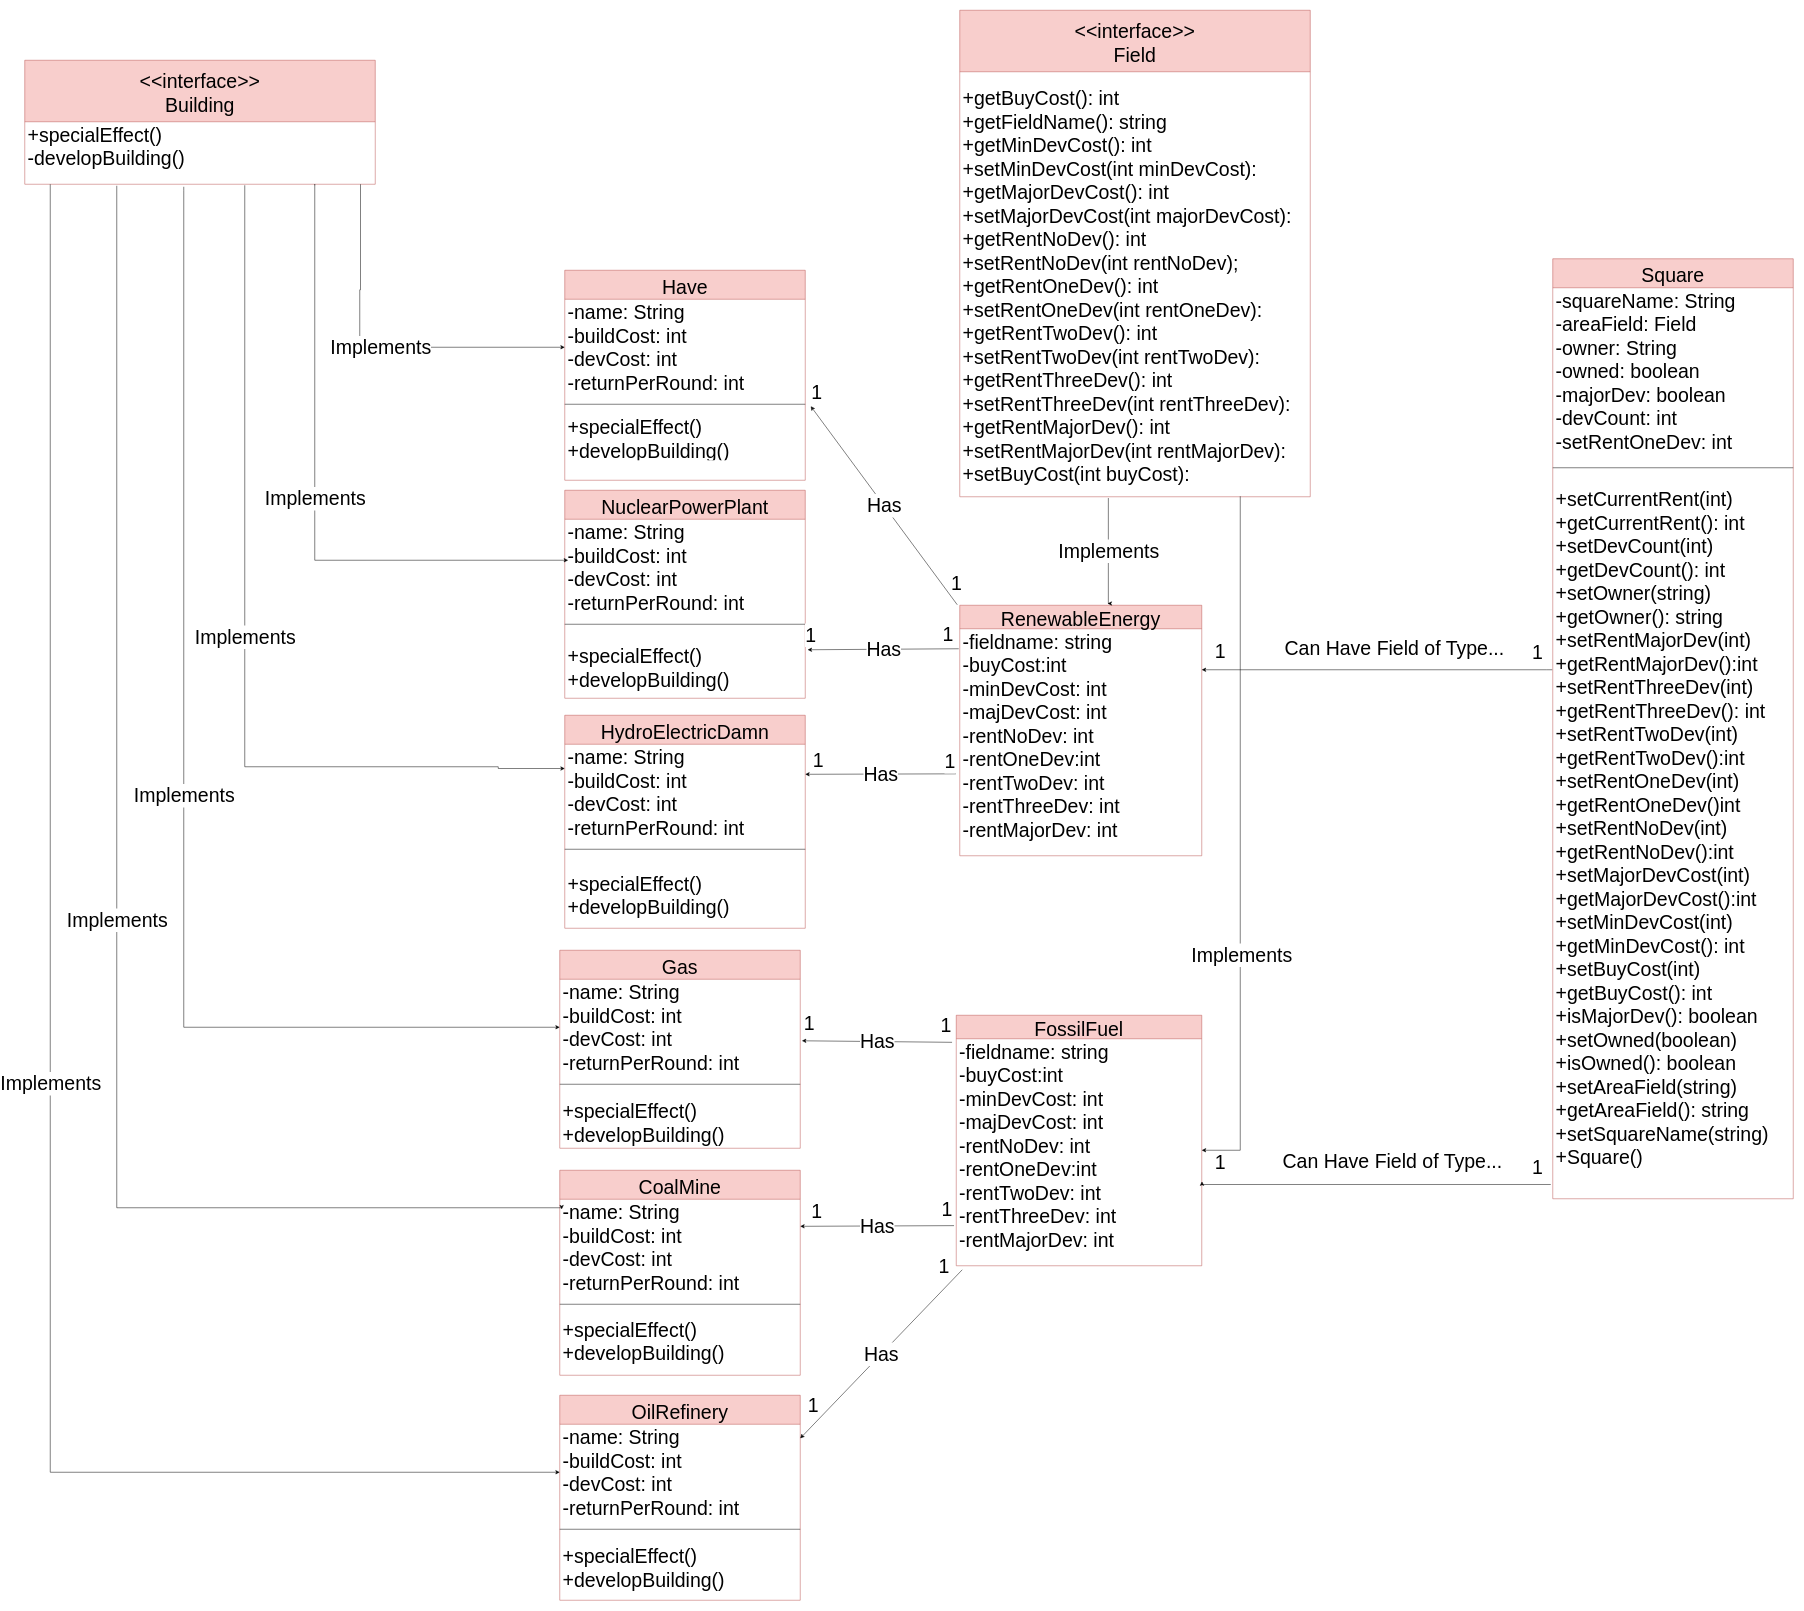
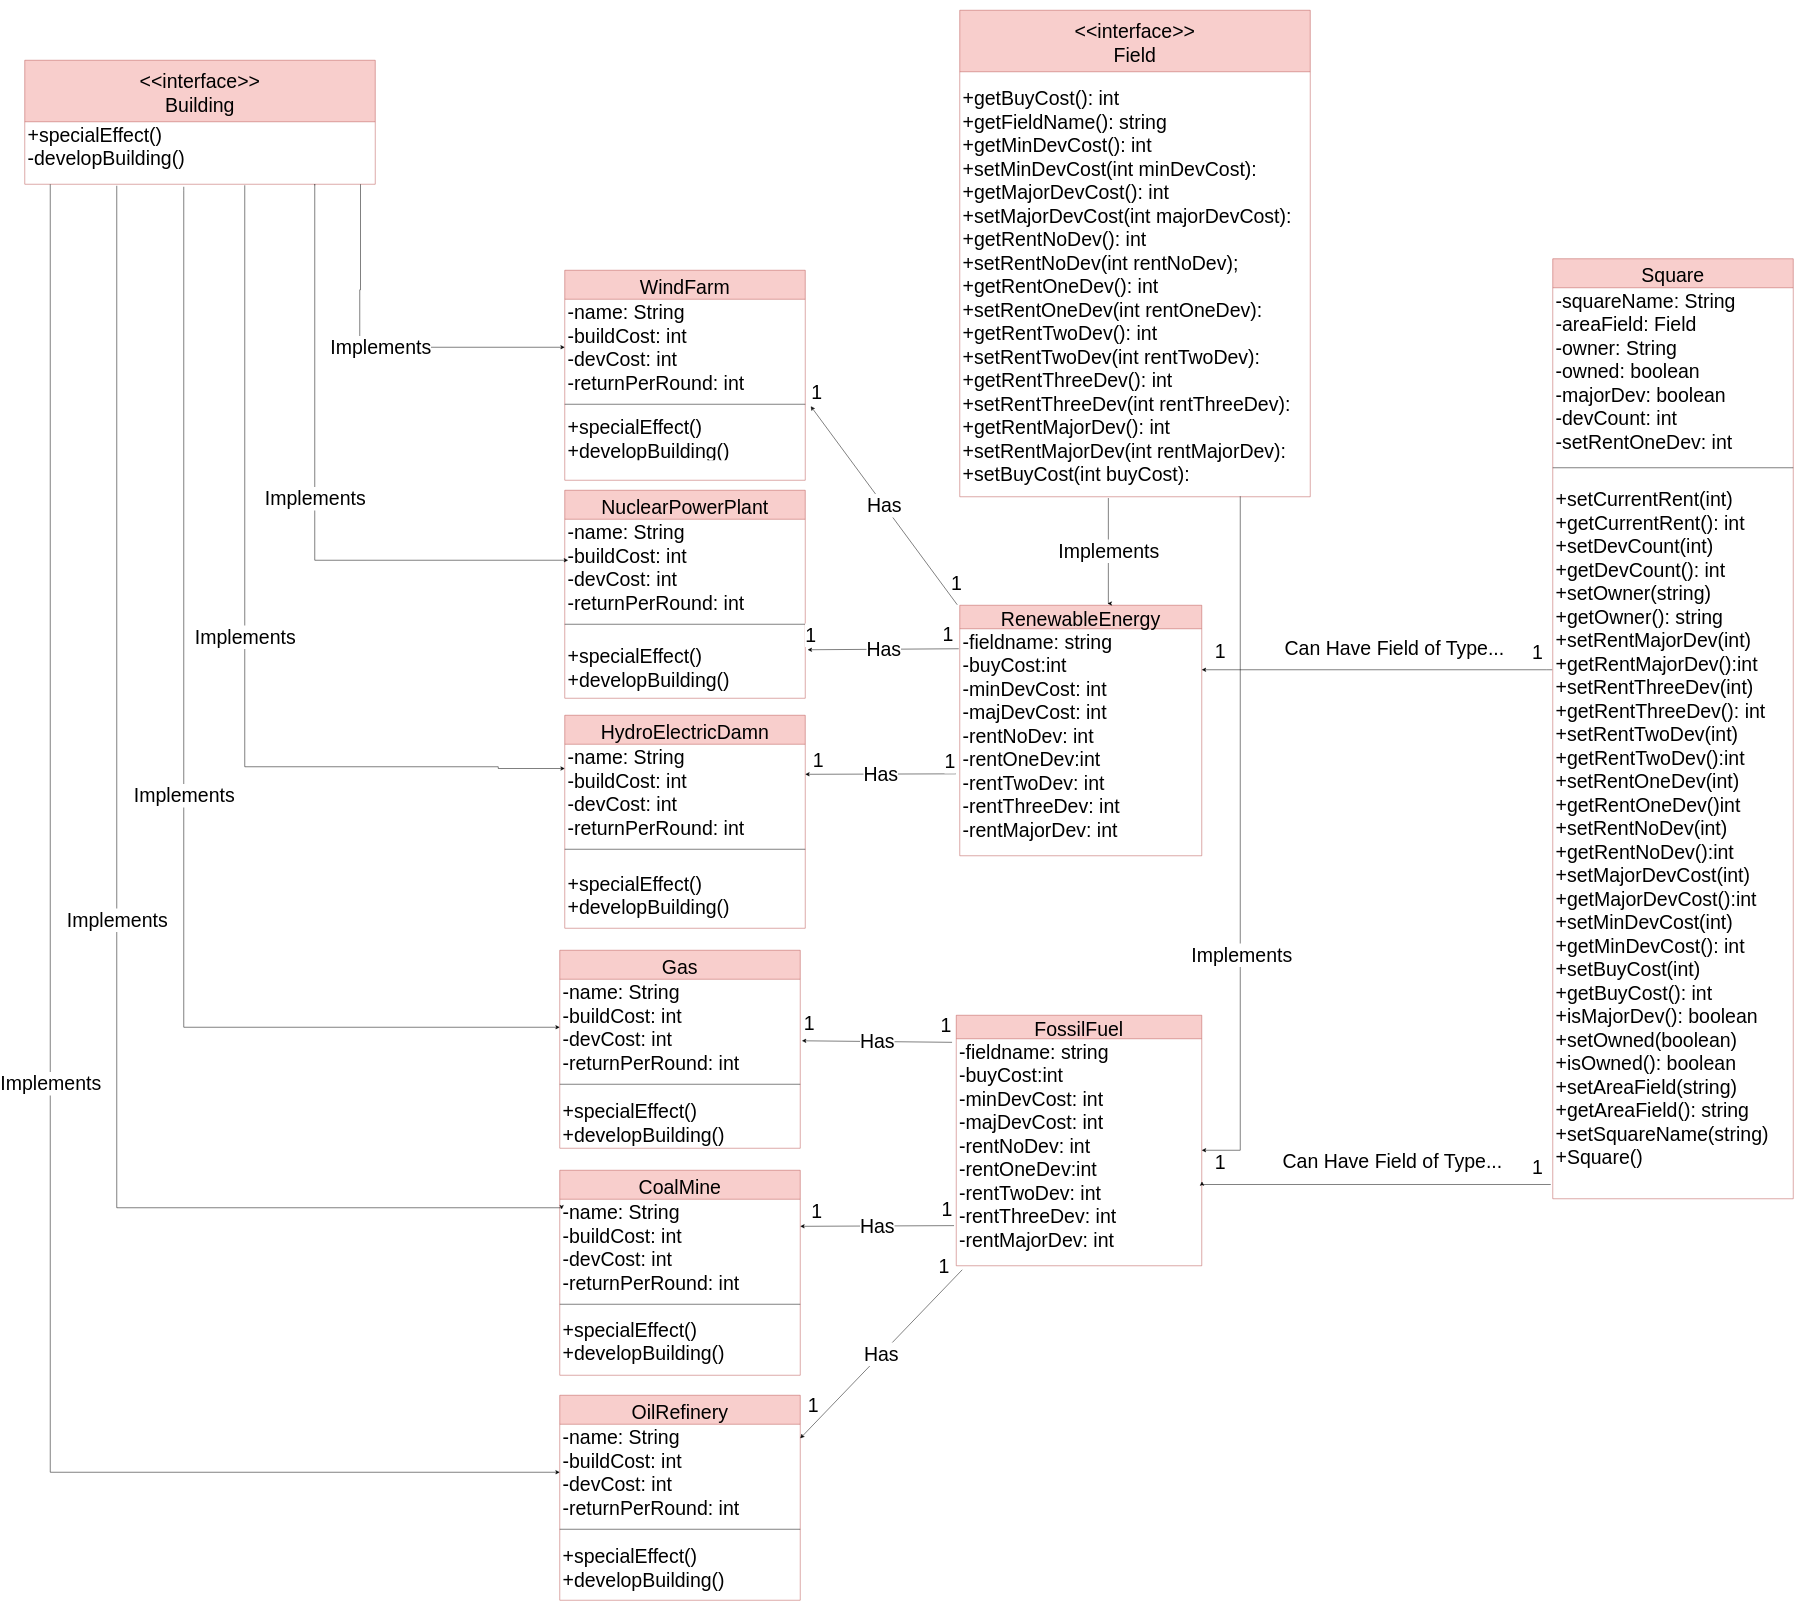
- <mxCell id="20" value="Have" style="swimlane;fontStyle=0;align=center;verticalAlign=middle;childLayout=stackLayout;horizontal=1;startSize=58;horizontalStack=0;resizeParent=1;resizeLast=0;collapsible=1;marginBottom=0;rounded=0;shadow=0;strokeWidth=1;fontSize=39;fillColor=#f8cecc;strokeColor=#b85450;" parent="1" vertex="1"><mxGeometry x="1100" y="540" width="481" height="420" as="geometry"><mxRectangle x="130" y="380" width="160" height="26" as="alternateBounds" /></mxGeometry></mxCell>
+ <mxCell id="20" value="WindFarm" style="swimlane;fontStyle=0;align=center;verticalAlign=middle;childLayout=stackLayout;horizontal=1;startSize=58;horizontalStack=0;resizeParent=1;resizeLast=0;collapsible=1;marginBottom=0;rounded=0;shadow=0;strokeWidth=1;fontSize=39;fillColor=#f8cecc;strokeColor=#b85450;" parent="1" vertex="1"><mxGeometry x="1100" y="540" width="481" height="420" as="geometry"><mxRectangle x="130" y="380" width="160" height="26" as="alternateBounds" /></mxGeometry></mxCell>
